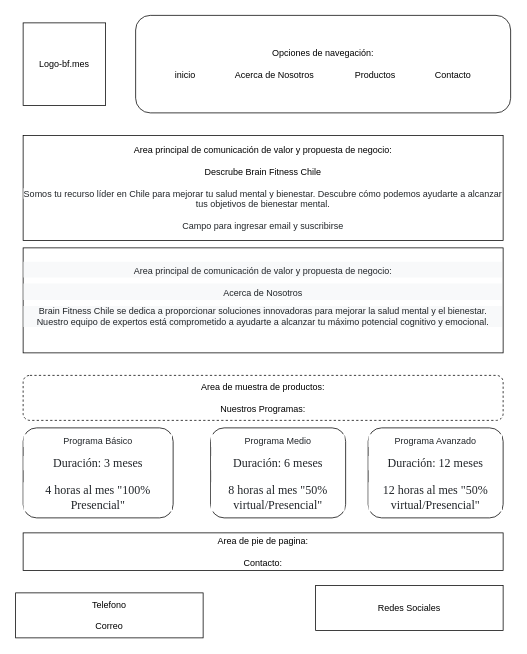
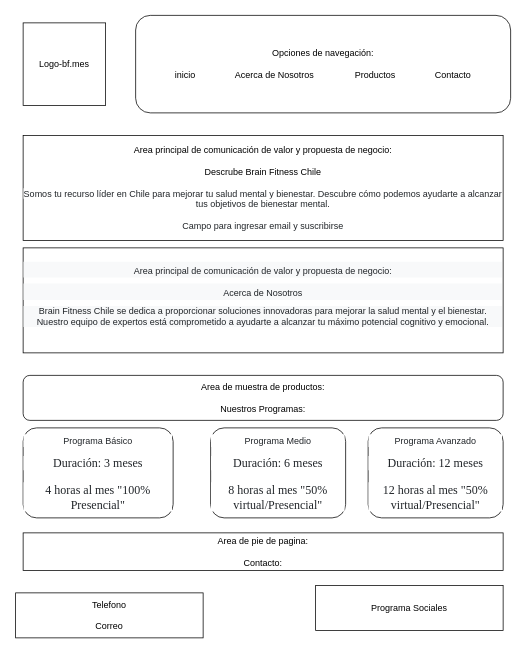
- <mxCell id="10" value="Area de muestra de productos:&lt;div&gt;&lt;br&gt;&lt;/div&gt;&lt;div&gt;Nuestros Programas:&lt;/div&gt;" style="rounded=1;whiteSpace=wrap;html=1;dashed=1;" vertex="1" parent="1"><mxGeometry x="30" y="500" width="640" height="60" as="geometry" /></mxCell>
+ <mxCell id="10" value="Area de muestra de productos:&lt;div&gt;&lt;br&gt;&lt;/div&gt;&lt;div&gt;Nuestros Programas:&lt;/div&gt;" style="rounded=1;whiteSpace=wrap;html=1;" vertex="1" parent="1"><mxGeometry x="30" y="500" width="640" height="60" as="geometry" /></mxCell>
- <mxCell id="13" value="Redes Sociales" style="rounded=0;whiteSpace=wrap;html=1;" vertex="1" parent="1"><mxGeometry x="420" y="780" width="250" height="60" as="geometry" /></mxCell>
+ <mxCell id="13" value="Programa Sociales" style="rounded=0;whiteSpace=wrap;html=1;" vertex="1" parent="1"><mxGeometry x="420" y="780" width="250" height="60" as="geometry" /></mxCell>
